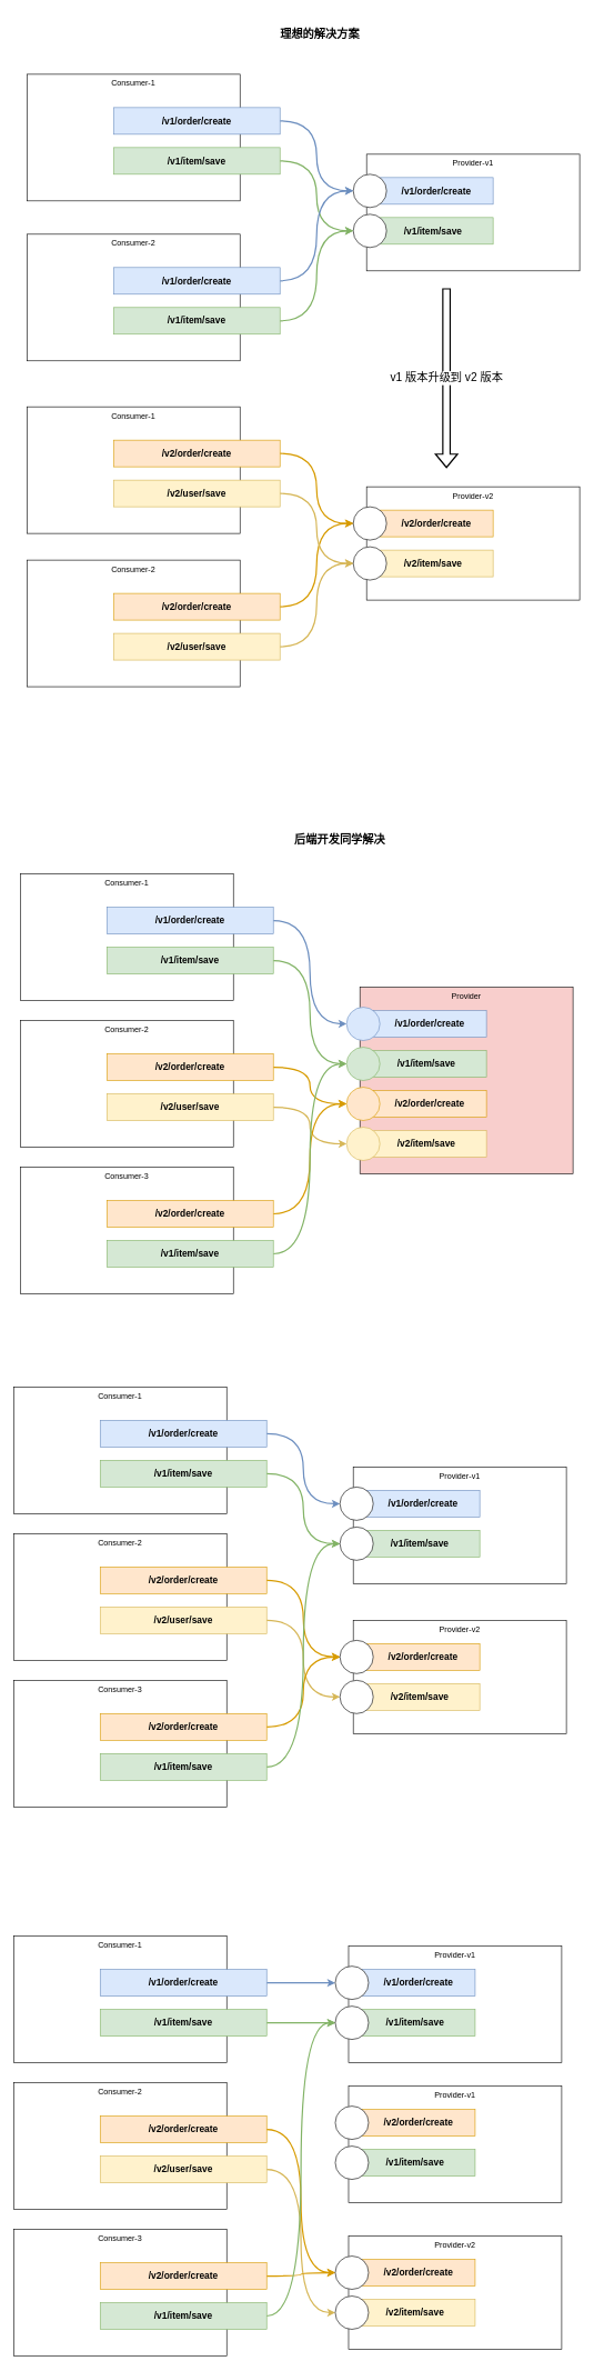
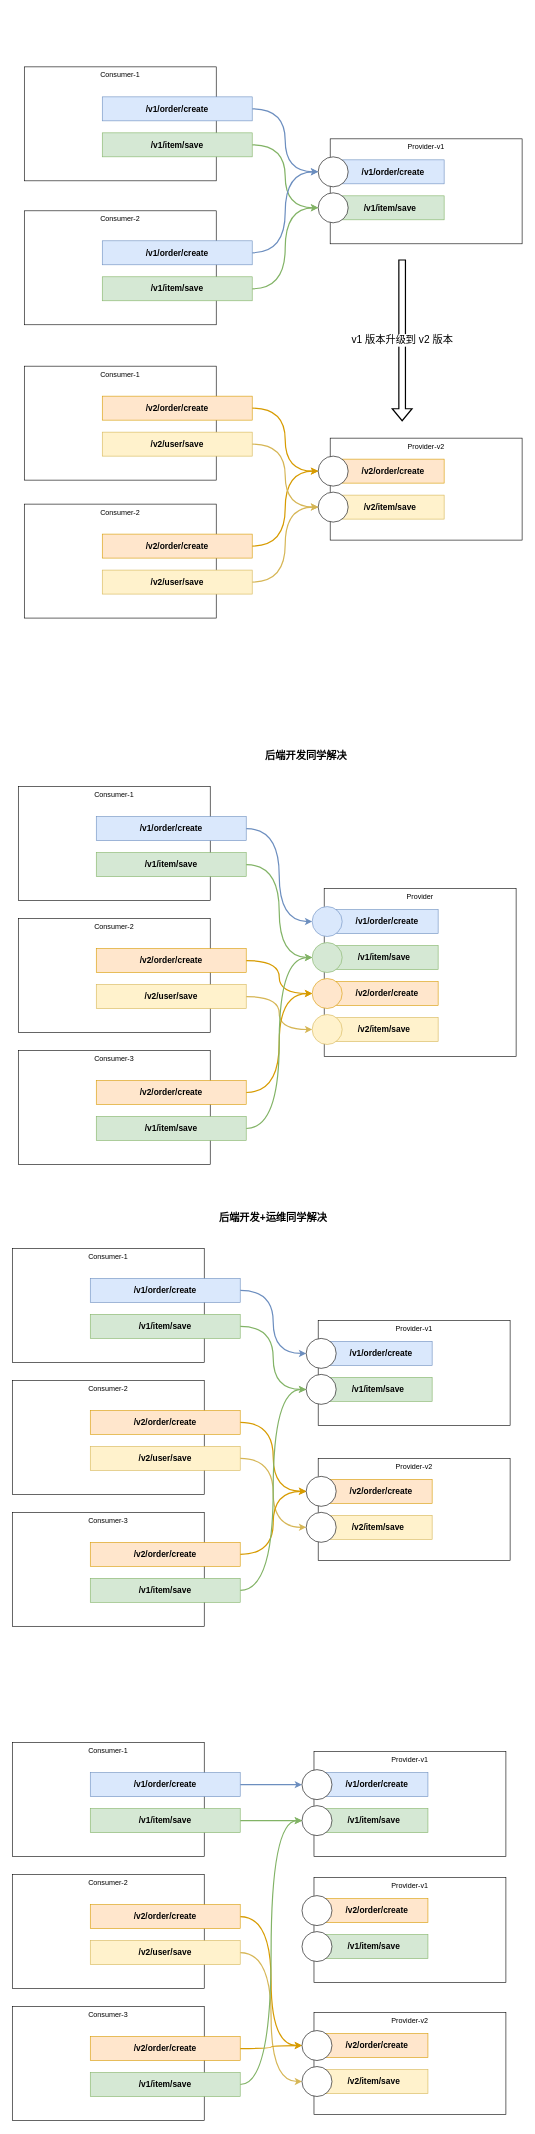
- <mxCell id="83" value="理想的解决方案" style="text;html=1;strokeColor=none;fillColor=none;align=center;verticalAlign=middle;whiteSpace=wrap;rounded=0;fontSize=17;fontStyle=1" vertex="1" parent="1"><mxGeometry x="400" y="20" width="160" height="60" as="geometry" /></mxCell>
- <mxCell id="17" value="Provider" style="rounded=0;whiteSpace=wrap;html=1;verticalAlign=top;fillColor=#f8cecc;" vertex="1" parent="1"><mxGeometry x="540" y="1480" width="320" height="280" as="geometry" /></mxCell>
+ <mxCell id="17" value="Provider" style="rounded=0;whiteSpace=wrap;html=1;verticalAlign=top;" vertex="1" parent="1"><mxGeometry x="540" y="1480" width="320" height="280" as="geometry" /></mxCell>
+ <mxCell id="52" value="后端开发+运维同学解决" style="text;html=1;strokeColor=none;fillColor=none;align=center;verticalAlign=middle;whiteSpace=wrap;rounded=0;fontSize=17;fontStyle=1" vertex="1" parent="1"><mxGeometry x="350" y="2000" width="210" height="60" as="geometry" /></mxCell>
